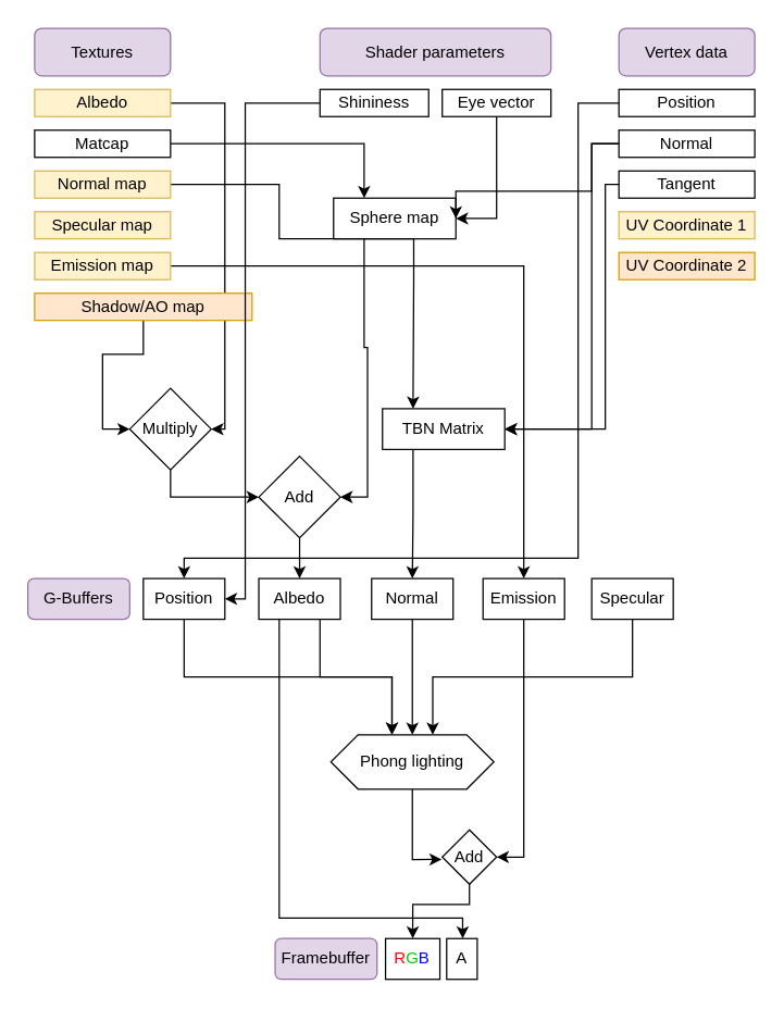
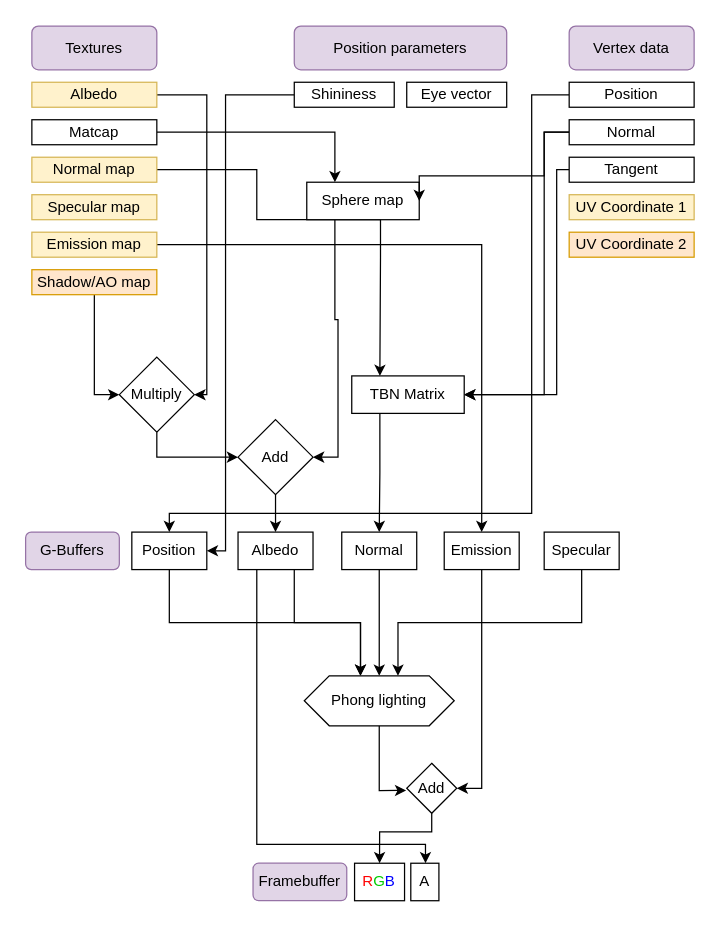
- <mxCell id="47" value="Shader parameters" style="rounded=1;whiteSpace=wrap;html=1;fillColor=#e1d5e7;strokeColor=#9673a6;" vertex="1" parent="1"><mxGeometry x="235" y="20" width="170" height="35" as="geometry" /></mxCell>
+ <mxCell id="47" value="Position parameters" style="rounded=1;whiteSpace=wrap;html=1;fillColor=#e1d5e7;strokeColor=#9673a6;" vertex="1" parent="1"><mxGeometry x="235" y="20" width="170" height="35" as="geometry" /></mxCell>
- <mxCell id="15" style="edgeStyle=orthogonalEdgeStyle;rounded=0;orthogonalLoop=1;jettySize=auto;html=1;exitX=0.5;exitY=1;exitDx=0;exitDy=0;entryX=1;entryY=0.5;entryDx=0;entryDy=0;" edge="1" parent="1" source="16" target="14"><mxGeometry relative="1" as="geometry" /></mxCell>
- <mxCell id="10" value="Shadow/AO map" style="rounded=0;whiteSpace=wrap;html=1;fillColor=#ffe6cc;strokeColor=#d79b00;" vertex="1" parent="1"><mxGeometry x="25" y="215" width="160" height="20" as="geometry" /></mxCell>
+ <mxCell id="10" value="Shadow/AO map" style="rounded=0;whiteSpace=wrap;html=1;fillColor=#ffe6cc;strokeColor=#d79b00;" vertex="1" parent="1"><mxGeometry x="25" y="215" width="100" height="20" as="geometry" /></mxCell>
